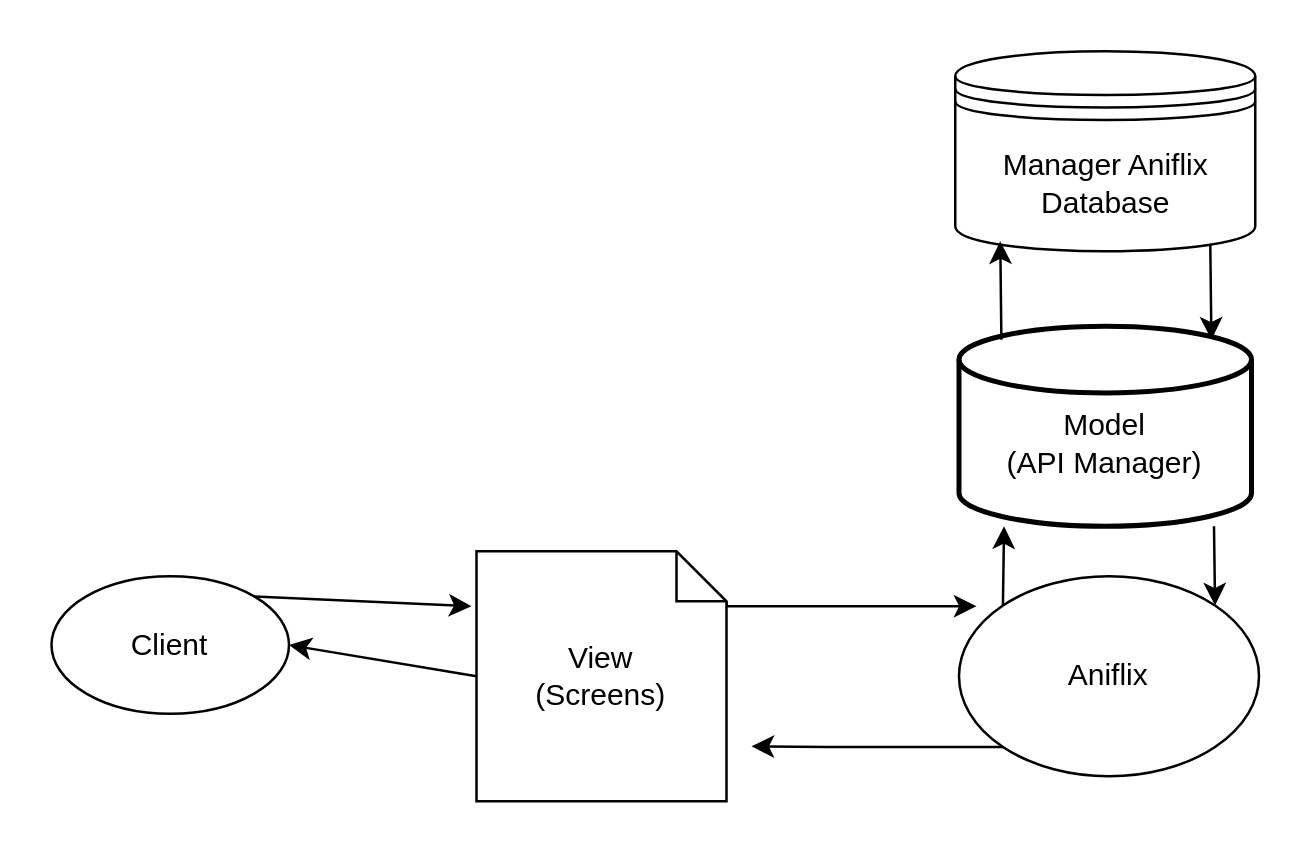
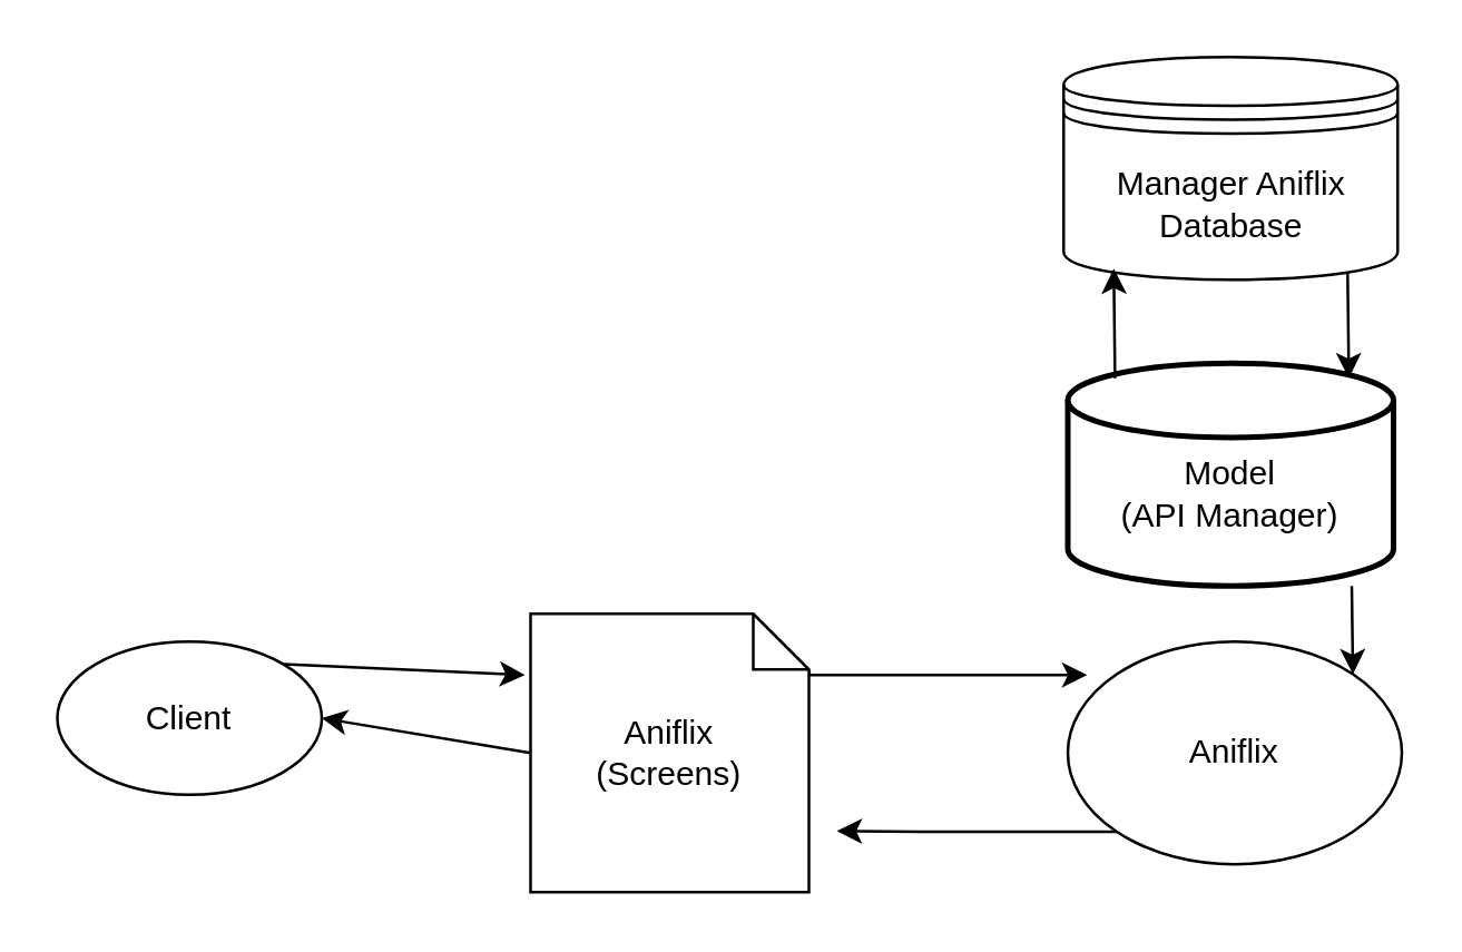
- <mxCell id="6" style="edgeStyle=orthogonalEdgeStyle;rounded=0;orthogonalLoop=1;jettySize=auto;html=1;exitX=0;exitY=0;exitDx=0;exitDy=0;entryX=0.154;entryY=1;entryDx=0;entryDy=0;entryPerimeter=0;" edge="1" parent="1" source="7" target="12"><mxGeometry relative="1" as="geometry" /></mxCell>
- <mxCell id="4" value="&lt;div&gt;View&lt;/div&gt;&lt;div&gt;(Screens)&lt;br&gt;&lt;/div&gt;" style="shape=note;size=20;whiteSpace=wrap;html=1;" vertex="1" parent="1"><mxGeometry x="190" y="220" width="100" height="100" as="geometry" /></mxCell>
+ <mxCell id="4" value="&lt;div&gt;Aniflix&lt;/div&gt;&lt;div&gt;(Screens)&lt;br&gt;&lt;/div&gt;" style="shape=note;size=20;whiteSpace=wrap;html=1;" vertex="1" parent="1"><mxGeometry x="190" y="220" width="100" height="100" as="geometry" /></mxCell>
